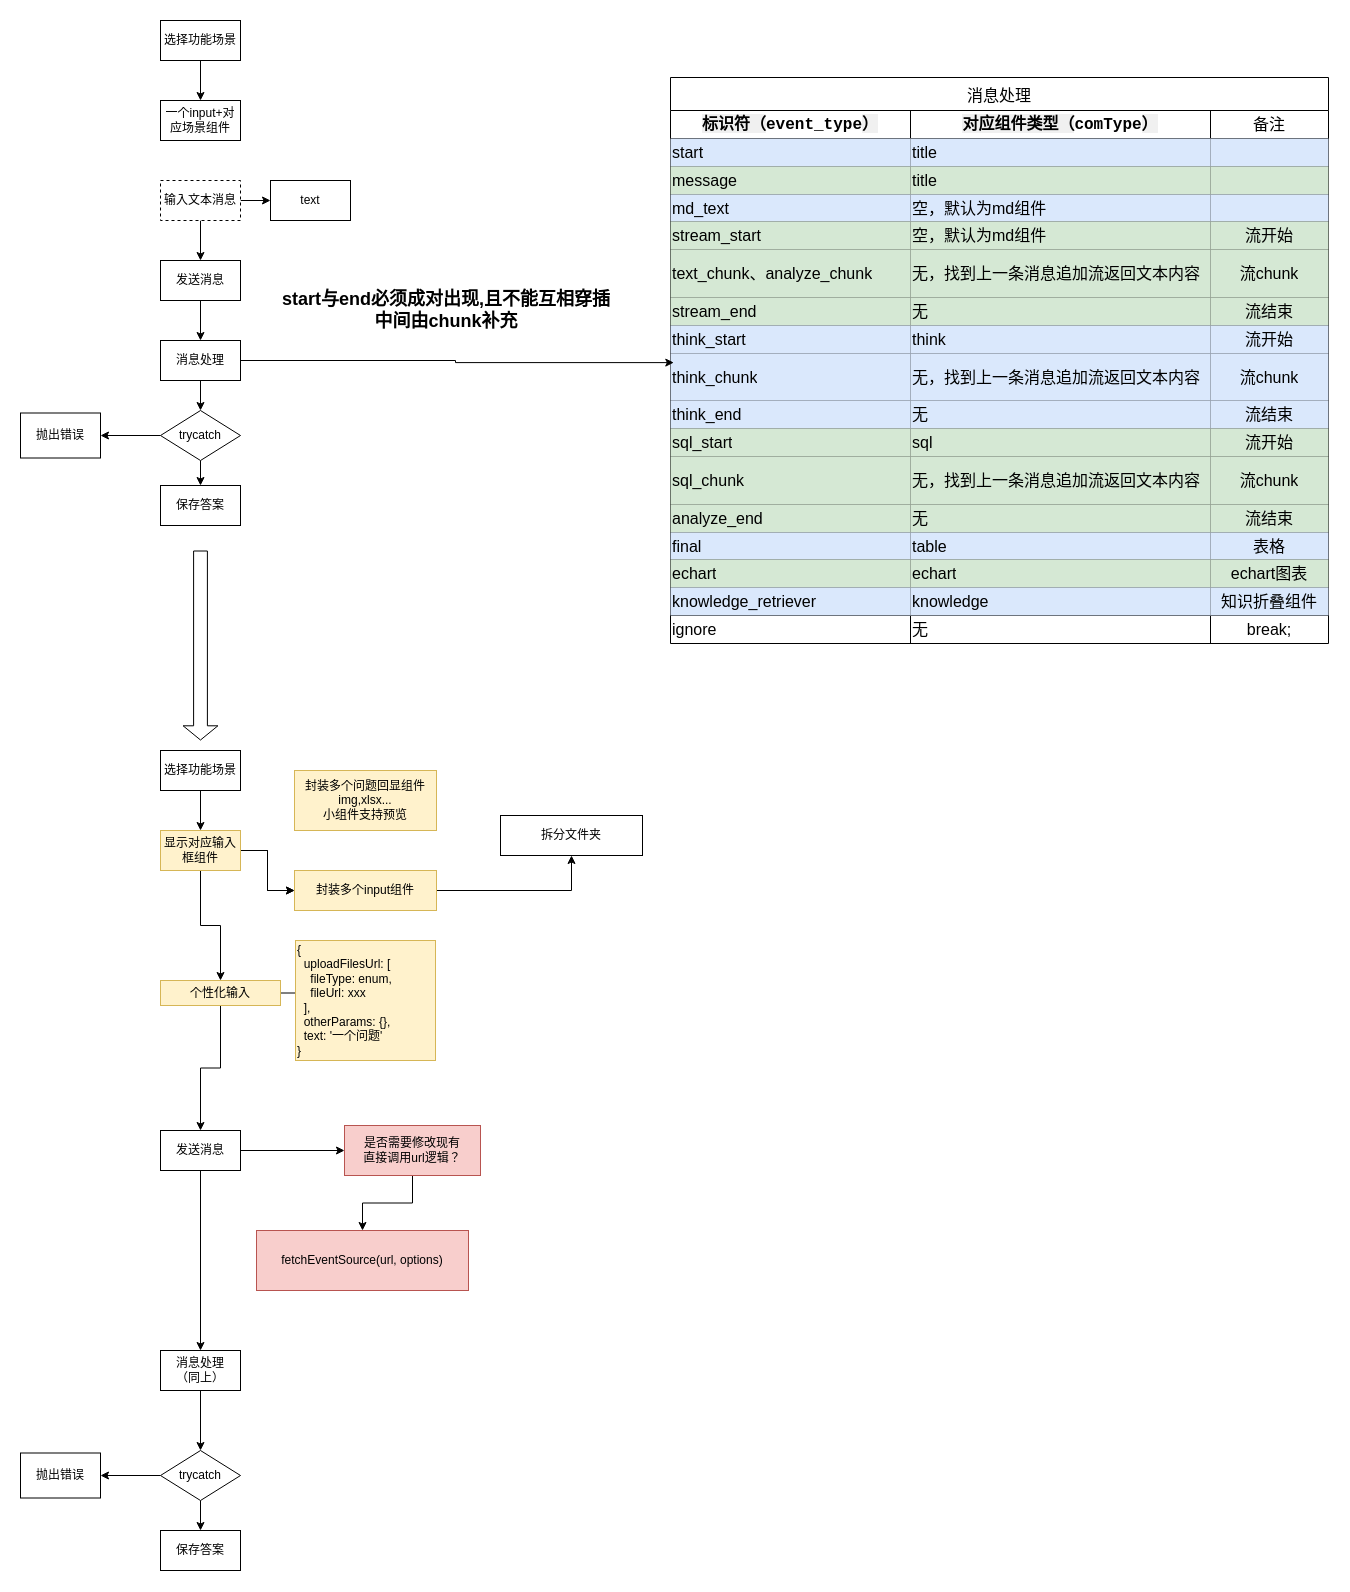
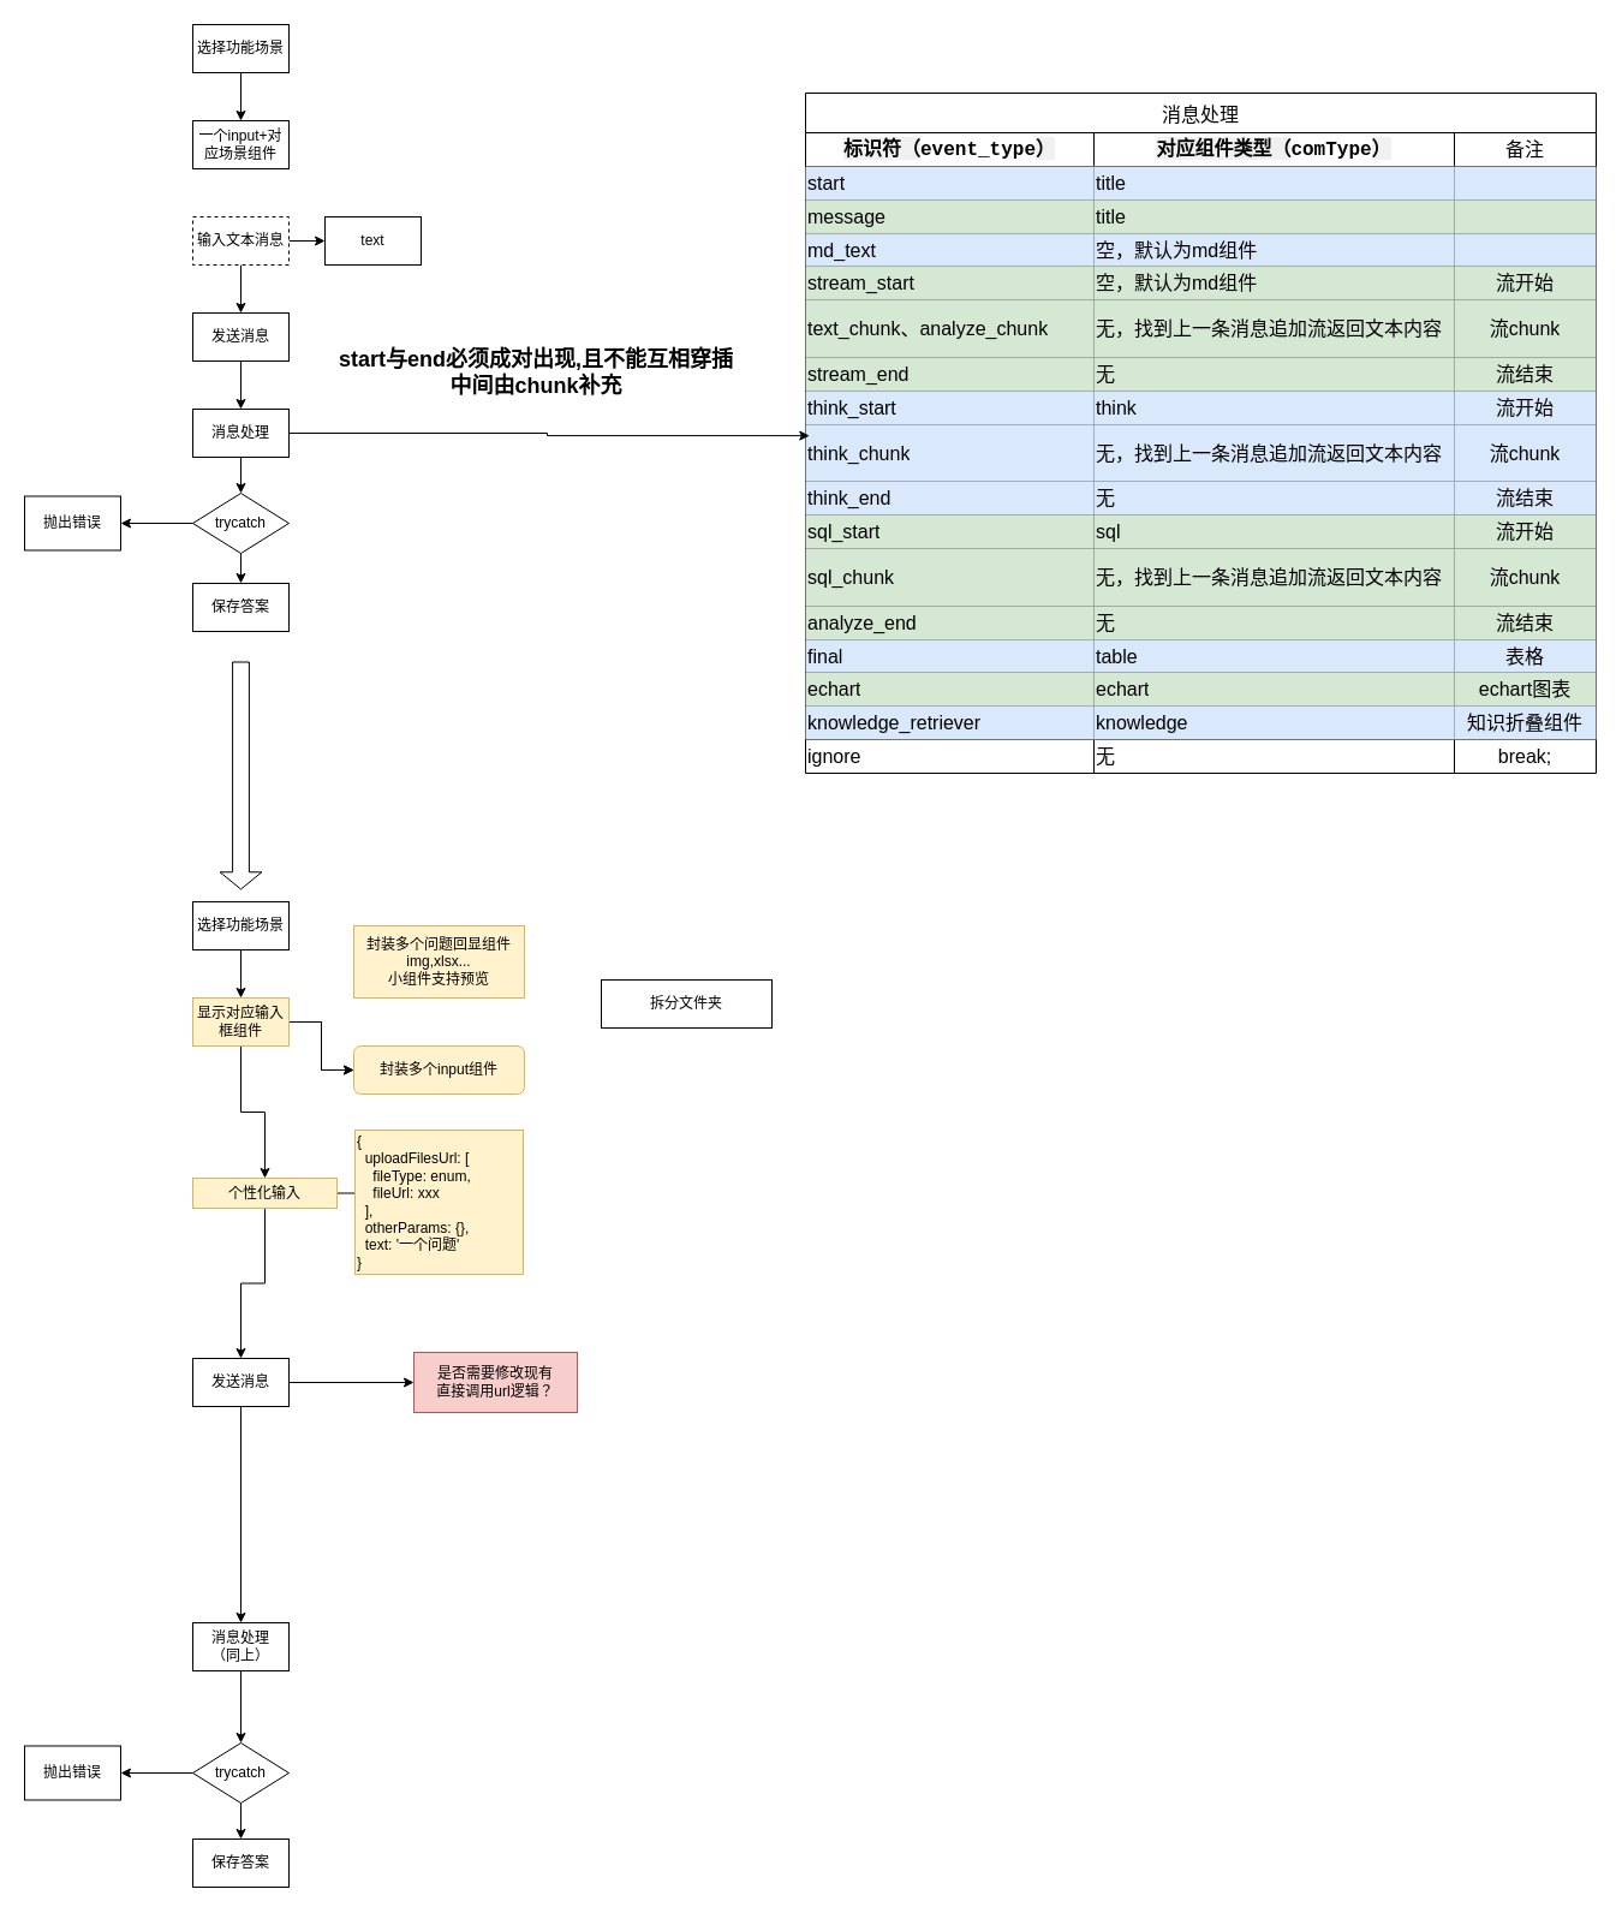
- <mxCell id="112" value="封装多个input组件" style="rounded=0;whiteSpace=wrap;html=1;labelBackgroundColor=none;fillColor=#fff2cc;strokeColor=#d6b656;" vertex="1" parent="1"><mxGeometry x="294" y="870" width="142" height="40" as="geometry" /></mxCell>
+ <mxCell id="112" value="封装多个input组件" style="whiteSpace=wrap;html=1;labelBackgroundColor=none;fillColor=#fff2cc;strokeColor=#d6b656;rounded=1;" vertex="1" parent="1"><mxGeometry x="294" y="870" width="142" height="40" as="geometry" /></mxCell>
- <mxCell id="111" value="" style="edgeStyle=orthogonalEdgeStyle;rounded=0;orthogonalLoop=1;jettySize=auto;html=1;" edge="1" parent="1" source="112" target="115"><mxGeometry relative="1" as="geometry" /></mxCell>
- <mxCell id="108" value="" style="edgeStyle=orthogonalEdgeStyle;rounded=0;orthogonalLoop=1;jettySize=auto;html=1;" edge="1" parent="1" source="109" target="114"><mxGeometry relative="1" as="geometry" /></mxCell>
- <mxCell id="114" value="fetchEventSource(url, options)" style="whiteSpace=wrap;html=1;rounded=0;fillColor=#f8cecc;strokeColor=#b85450;" vertex="1" parent="1"><mxGeometry x="256" y="1230" width="212" height="60" as="geometry" /></mxCell>
